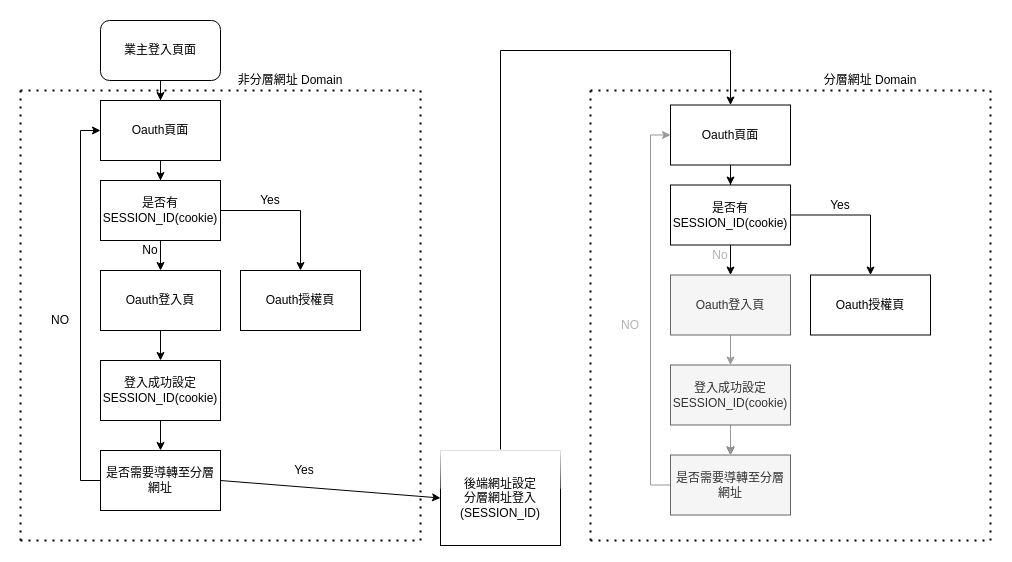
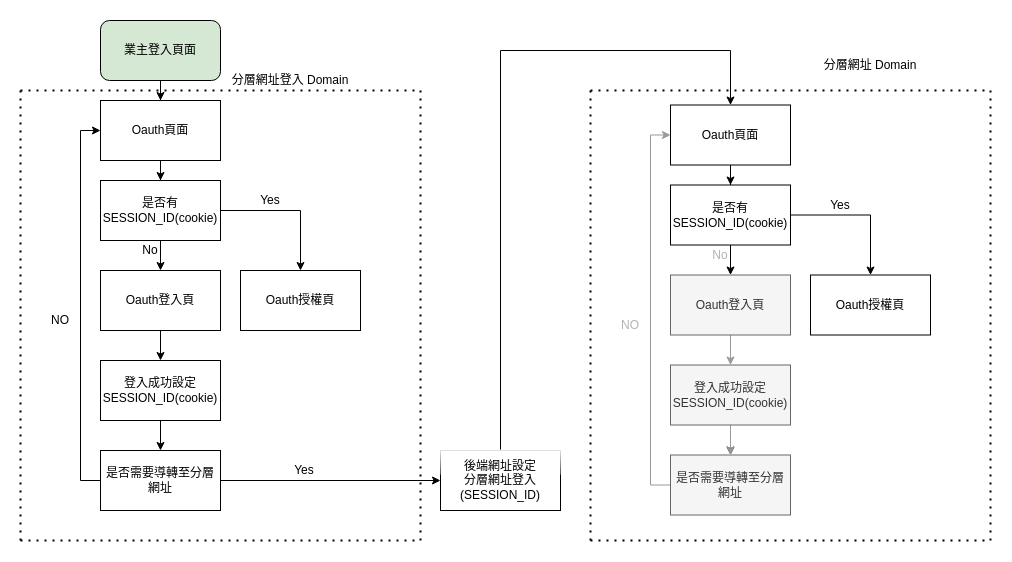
- <mxCell id="3" value="業主登入頁面" style="rounded=1;whiteSpace=wrap;html=1;" vertex="1" parent="1"><mxGeometry x="100" y="20" width="120" height="60" as="geometry" /></mxCell>
+ <mxCell id="3" value="業主登入頁面" style="rounded=1;whiteSpace=wrap;html=1;fillColor=#d5e8d4;" vertex="1" parent="1"><mxGeometry x="100" y="20" width="120" height="60" as="geometry" /></mxCell>
- <mxCell id="25" value="非分層網址 Domain" style="text;html=1;strokeColor=none;fillColor=none;align=center;verticalAlign=middle;whiteSpace=wrap;rounded=0;glass=1;" vertex="1" parent="1"><mxGeometry x="170" y="70" width="240" height="20" as="geometry" /></mxCell>
+ <mxCell id="25" value="分層網址登入 Domain" style="text;html=1;strokeColor=none;fillColor=none;align=center;verticalAlign=middle;whiteSpace=wrap;rounded=0;glass=1;" vertex="1" parent="1"><mxGeometry x="170" y="70" width="240" height="20" as="geometry" /></mxCell>
- <mxCell id="50" value="分層網址 Domain" style="text;html=1;strokeColor=none;fillColor=none;align=center;verticalAlign=middle;whiteSpace=wrap;rounded=0;glass=1;" vertex="1" parent="1"><mxGeometry x="750" y="70" width="240" height="20" as="geometry" /></mxCell>
+ <mxCell id="50" value="分層網址 Domain" style="text;html=1;strokeColor=none;fillColor=none;align=center;verticalAlign=middle;whiteSpace=wrap;rounded=0;glass=1;" vertex="1" parent="1"><mxGeometry x="750" y="55" width="240" height="20" as="geometry" /></mxCell>
- <mxCell id="48" value="後端網址設定&lt;br&gt;分層網址登入&lt;br&gt;(SESSION_ID)" style="rounded=0;whiteSpace=wrap;html=1;glass=1;" vertex="1" parent="1"><mxGeometry x="440" y="450" width="120" height="95" as="geometry" /></mxCell>
+ <mxCell id="48" value="後端網址設定&lt;br&gt;分層網址登入&lt;br&gt;(SESSION_ID)" style="rounded=0;whiteSpace=wrap;html=1;glass=1;" vertex="1" parent="1"><mxGeometry x="440" y="450" width="120" height="60" as="geometry" /></mxCell>
